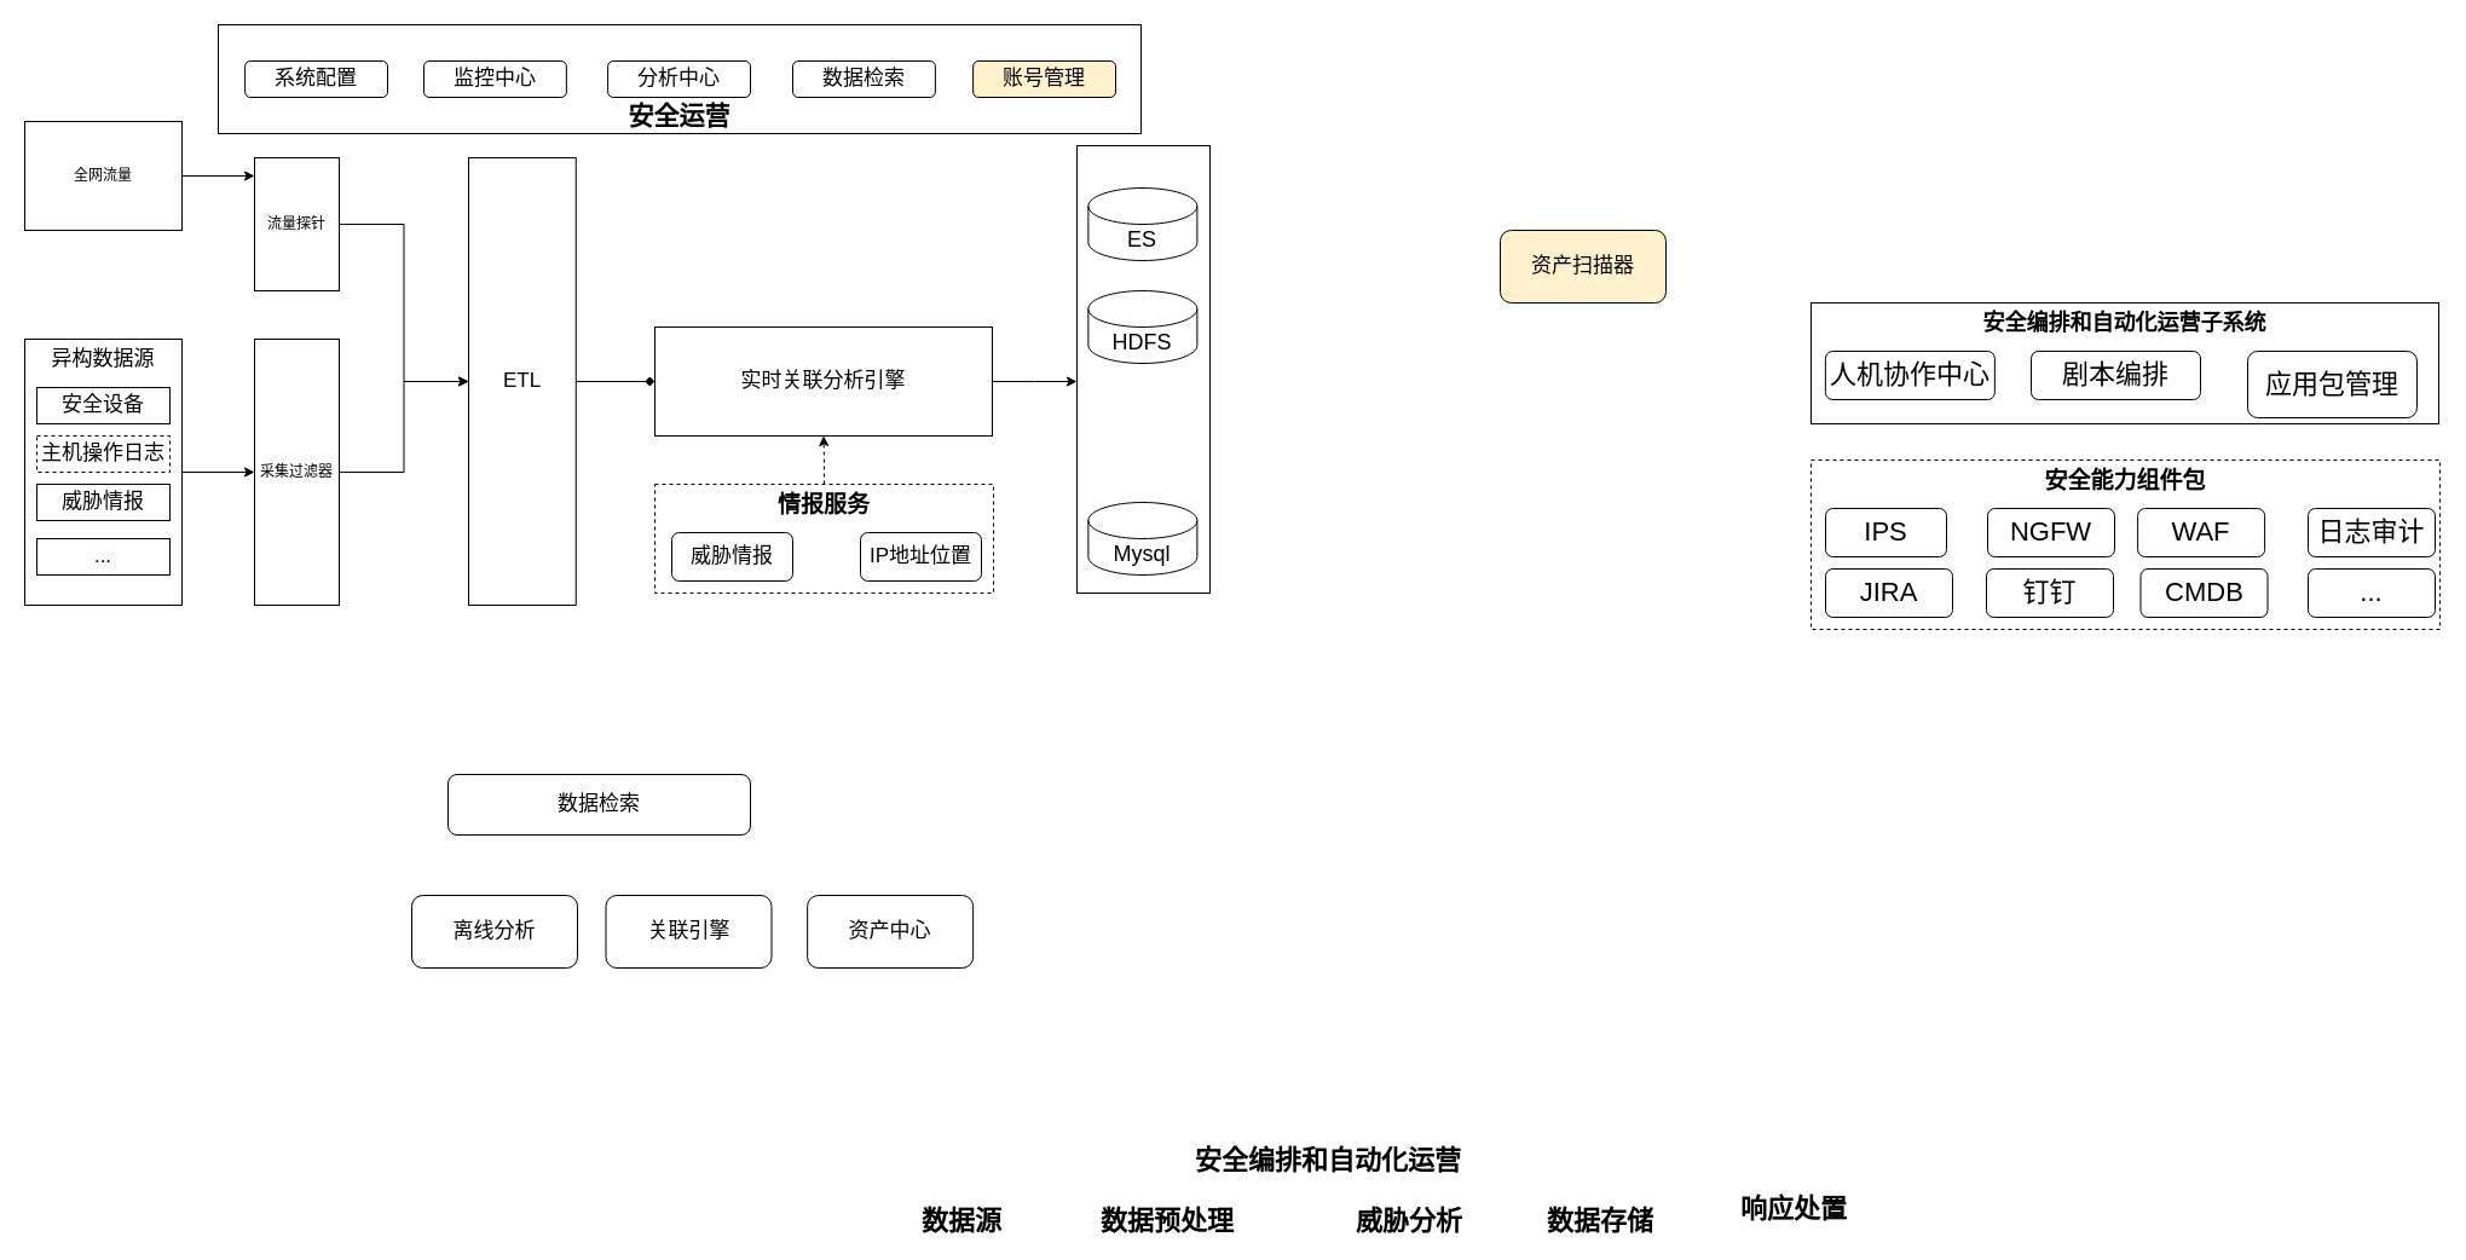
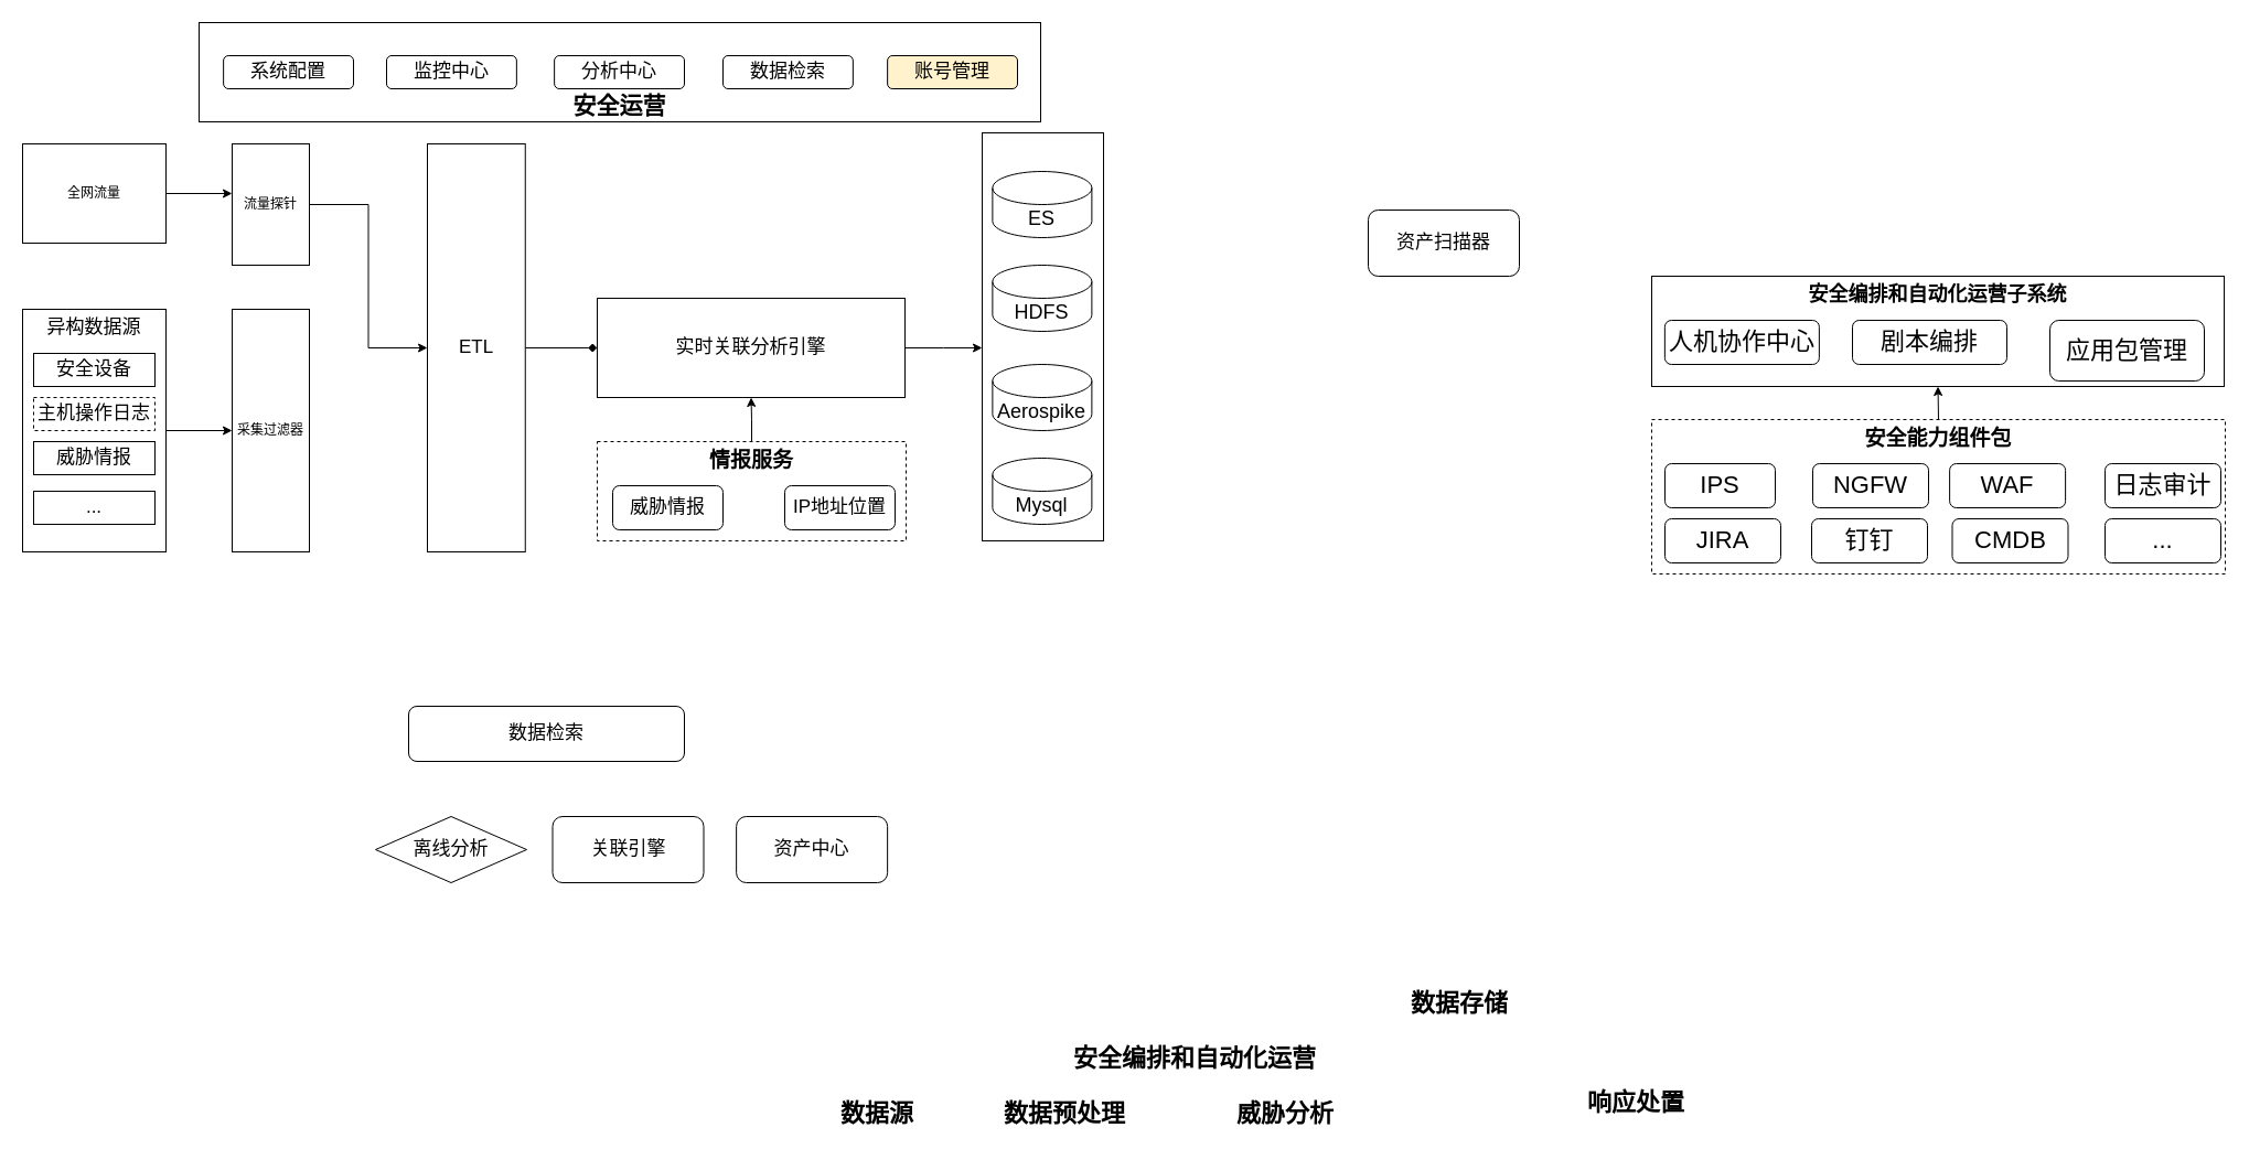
- <mxCell id="11" value="全网流量" style="rounded=0;whiteSpace=wrap;html=1;" parent="1" vertex="1"><mxGeometry x="20" y="100" width="130" height="90" as="geometry" /></mxCell>
+ <mxCell id="11" value="全网流量" style="rounded=0;whiteSpace=wrap;html=1;" parent="1" vertex="1"><mxGeometry x="20" y="130" width="130" height="90" as="geometry" /></mxCell>
- <mxCell id="22" value="资产扫描器" style="rounded=1;whiteSpace=wrap;html=1;fontSize=17;fillColor=#fff2cc;" parent="1" vertex="1"><mxGeometry x="1240" y="190" width="137" height="60" as="geometry" /></mxCell>
+ <mxCell id="22" value="资产扫描器" style="rounded=1;whiteSpace=wrap;html=1;fontSize=17;" parent="1" vertex="1"><mxGeometry x="1240" y="190" width="137" height="60" as="geometry" /></mxCell>
+ <mxCell id="36" value="Aerospike" style="shape=cylinder3;whiteSpace=wrap;html=1;boundedLbl=1;backgroundOutline=1;size=15;fontSize=18;align=center;" parent="1" vertex="1"><mxGeometry x="899.38" y="330" width="90" height="60" as="geometry" /></mxCell>
+ <mxCell id="32" style="edgeStyle=orthogonalEdgeStyle;rounded=0;orthogonalLoop=1;jettySize=auto;html=1;exitX=0.5;exitY=0;exitDx=0;exitDy=0;entryX=0.5;entryY=1;entryDx=0;entryDy=0;fontSize=16;" edge="1" parent="1" source="33" target="3"><mxGeometry relative="1" as="geometry" /></mxCell>
- <mxCell id="8" style="edgeStyle=orthogonalEdgeStyle;rounded=0;orthogonalLoop=1;jettySize=auto;html=1;exitX=1;exitY=0.5;exitDx=0;exitDy=0;fontSize=17;entryX=0;entryY=0.5;entryDx=0;entryDy=0;" parent="1" source="9" target="26" edge="1"><mxGeometry relative="1" as="geometry"><mxPoint x="344.5" y="315" as="targetPoint" /></mxGeometry></mxCell>
- <mxCell id="4" style="edgeStyle=orthogonalEdgeStyle;rounded=0;orthogonalLoop=1;jettySize=auto;html=1;exitX=0.5;exitY=0;exitDx=0;exitDy=0;entryX=0.5;entryY=1;entryDx=0;entryDy=0;dashed=1;" edge="1" parent="1" source="5" target="20"><mxGeometry relative="1" as="geometry" /></mxCell>
+ <mxCell id="4" style="edgeStyle=orthogonalEdgeStyle;rounded=0;orthogonalLoop=1;jettySize=auto;html=1;exitX=0.5;exitY=0;exitDx=0;exitDy=0;entryX=0.5;entryY=1;entryDx=0;entryDy=0;" edge="1" parent="1" source="5" target="20"><mxGeometry relative="1" as="geometry" /></mxCell>
- <mxCell id="44" value="离线分析" style="rounded=1;whiteSpace=wrap;html=1;fontSize=17;" vertex="1" parent="1"><mxGeometry x="340" y="740" width="137" height="60" as="geometry" /></mxCell>
+ <mxCell id="44" value="离线分析" style="rhombus;whiteSpace=wrap;html=1;fontSize=17;" vertex="1" parent="1"><mxGeometry x="340" y="740" width="137" height="60" as="geometry" /></mxCell>
- <mxCell id="31" value="安全编排和自动化运营" style="text;html=1;strokeColor=none;fillColor=none;align=center;verticalAlign=middle;whiteSpace=wrap;rounded=0;fontSize=22;fontStyle=1" parent="1" vertex="1"><mxGeometry x="943" y="950" width="310" height="20" as="geometry" /></mxCell>
+ <mxCell id="31" value="安全编排和自动化运营" style="text;html=1;strokeColor=none;fillColor=none;align=center;verticalAlign=middle;whiteSpace=wrap;rounded=0;fontSize=22;fontStyle=1" parent="1" vertex="1"><mxGeometry x="928" y="950" width="310" height="20" as="geometry" /></mxCell>
- <mxCell id="55" value="数据存储" style="text;html=1;strokeColor=none;fillColor=none;align=center;verticalAlign=middle;whiteSpace=wrap;rounded=0;fontSize=22;fontStyle=1" vertex="1" parent="1"><mxGeometry x="1258" y="1000" width="130" height="20" as="geometry" /></mxCell>
+ <mxCell id="55" value="数据存储" style="text;html=1;strokeColor=none;fillColor=none;align=center;verticalAlign=middle;whiteSpace=wrap;rounded=0;fontSize=22;fontStyle=1" vertex="1" parent="1"><mxGeometry x="1258" y="900" width="130" height="20" as="geometry" /></mxCell>
